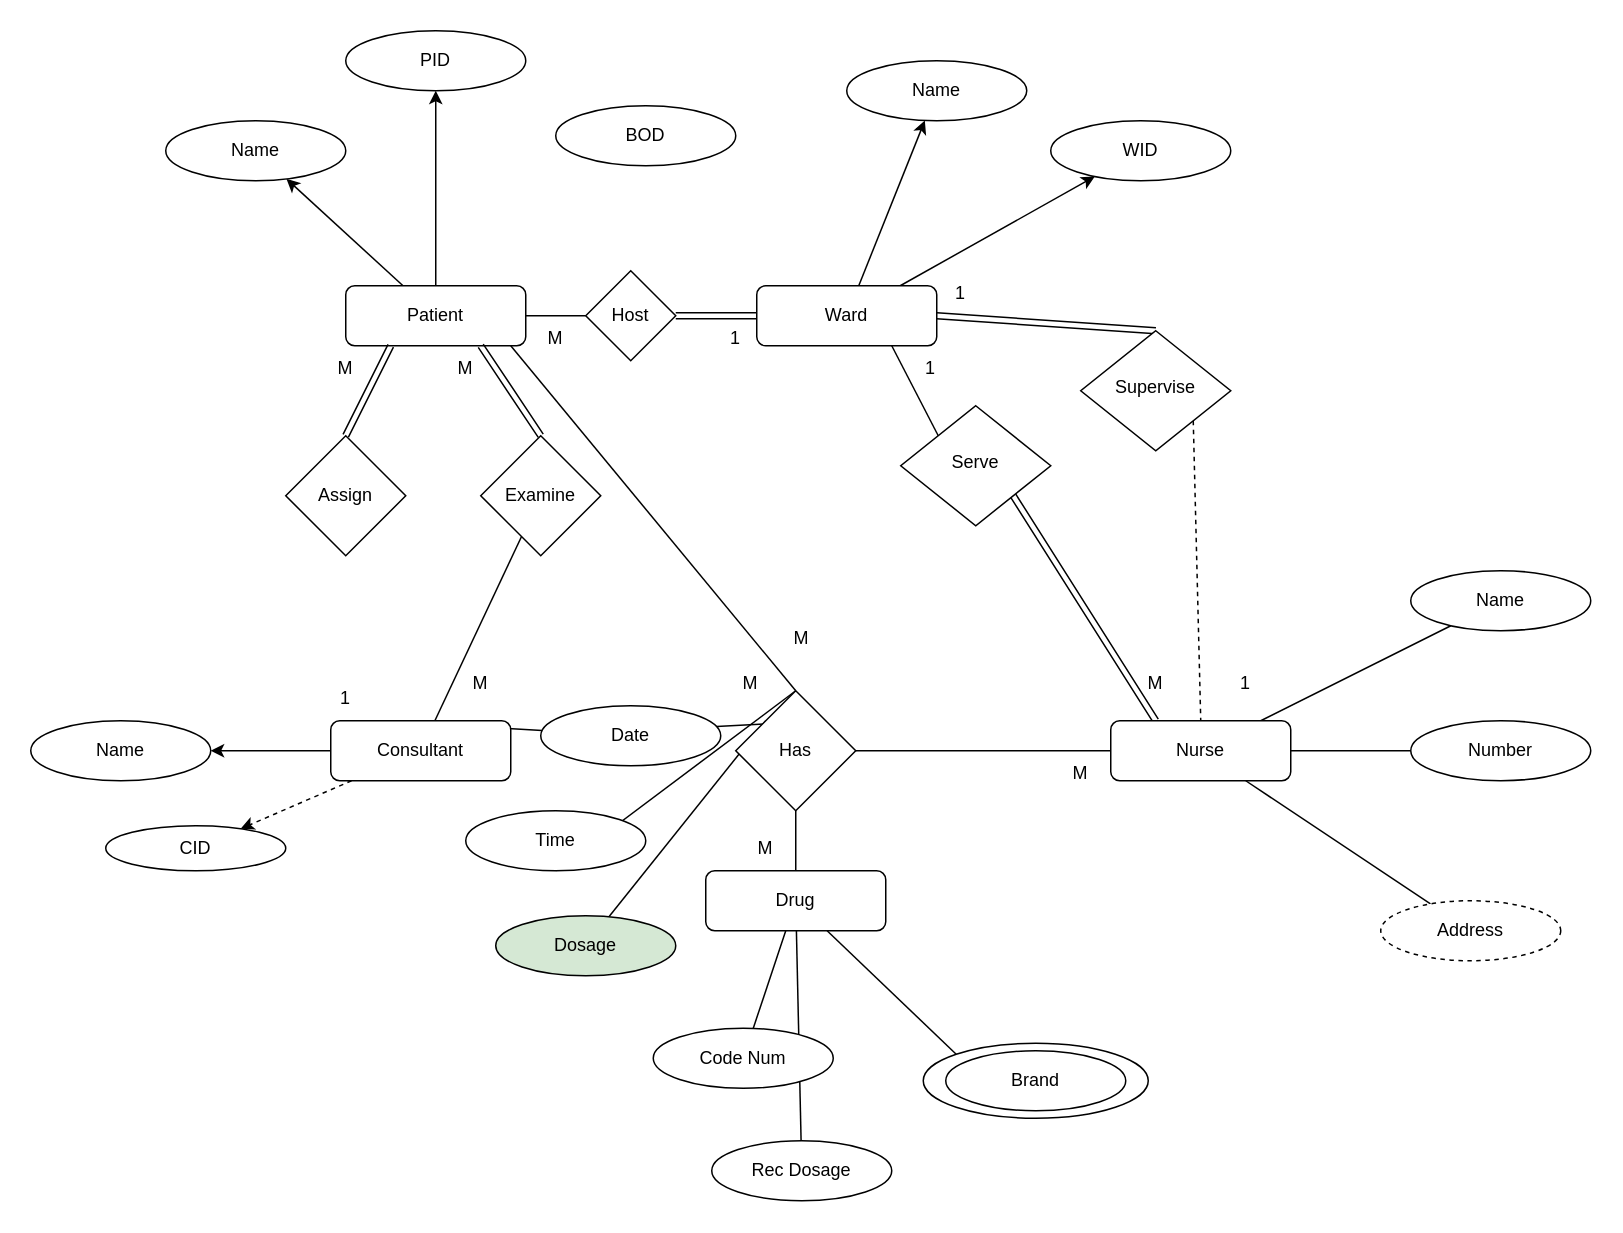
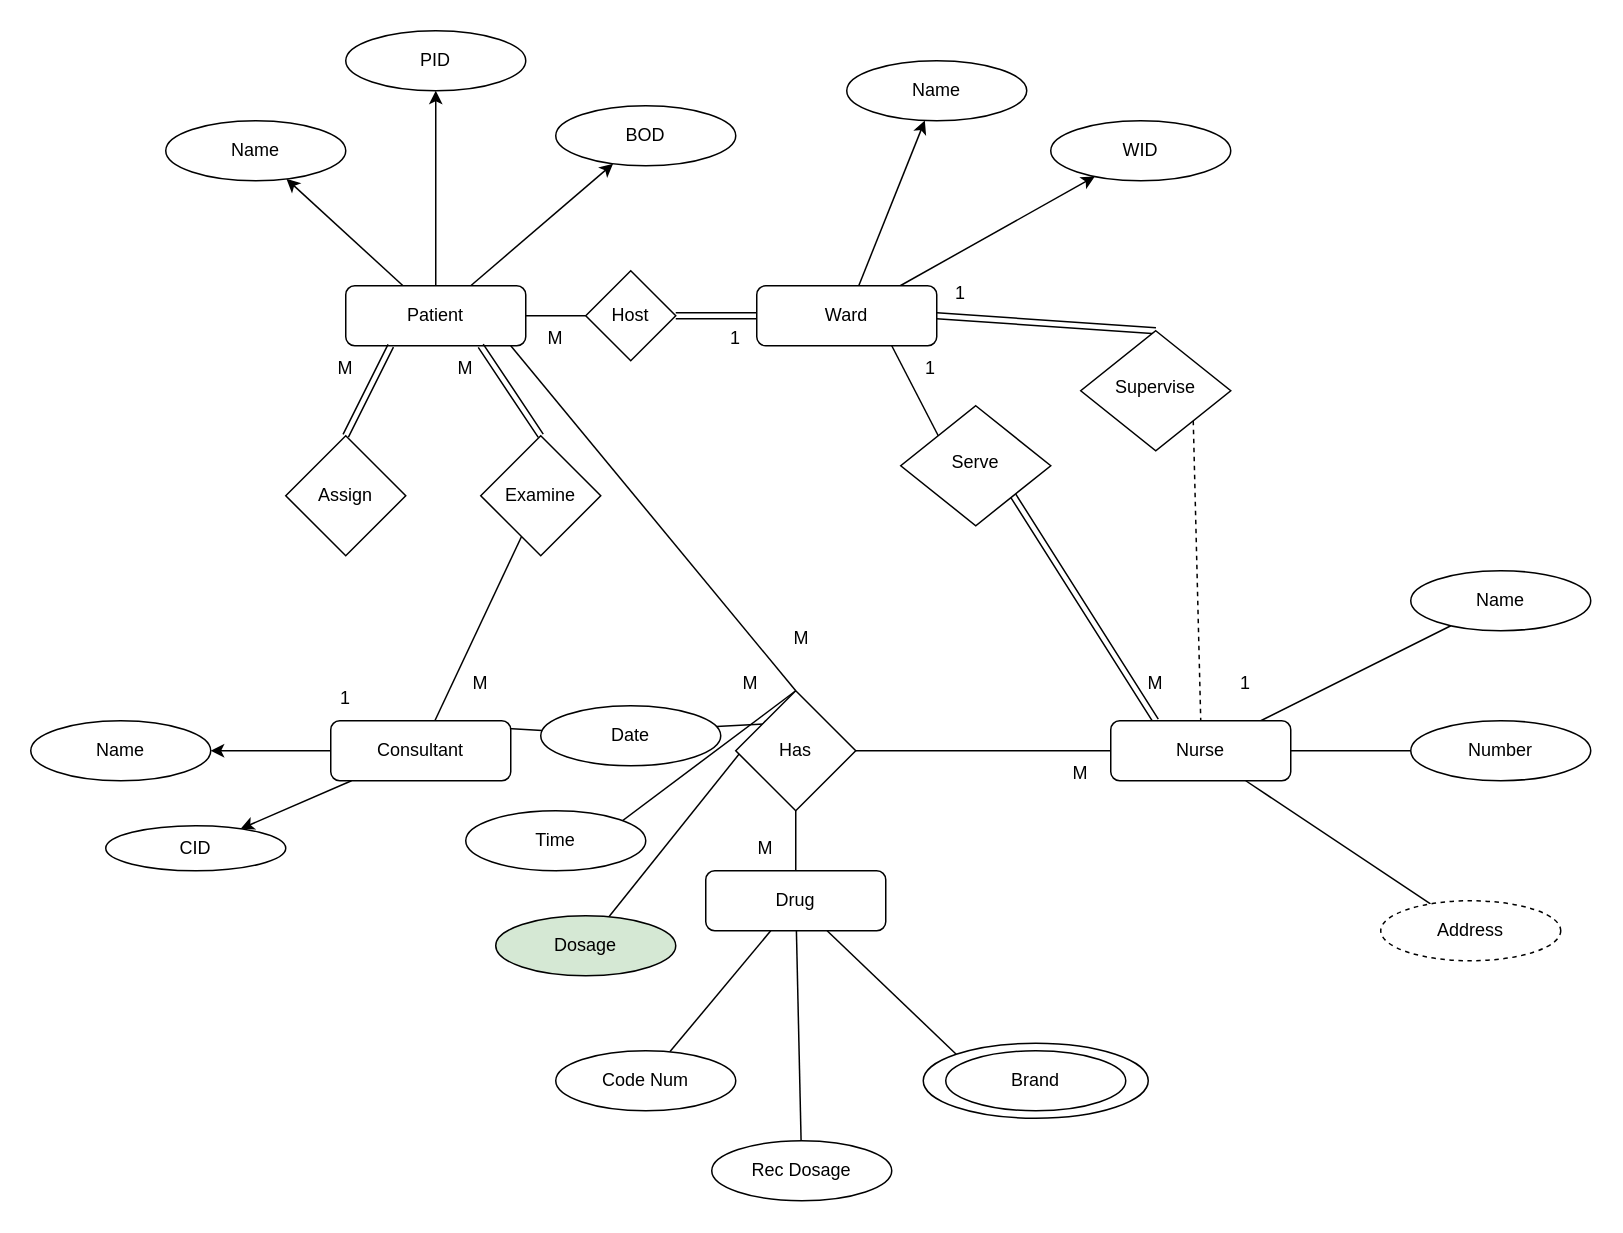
+ <mxCell id="27" value="" style="edgeStyle=none;rounded=0;orthogonalLoop=1;jettySize=auto;html=1;" edge="1" parent="1" source="30" target="66"><mxGeometry relative="1" as="geometry" /></mxCell>
- <mxCell id="18" value="" style="edgeStyle=none;rounded=0;orthogonalLoop=1;jettySize=auto;html=1;dashed=1;" edge="1" parent="1" source="20" target="71"><mxGeometry relative="1" as="geometry" /></mxCell>
+ <mxCell id="18" value="" style="edgeStyle=none;rounded=0;orthogonalLoop=1;jettySize=auto;html=1;" edge="1" parent="1" source="20" target="71"><mxGeometry relative="1" as="geometry" /></mxCell>
- <mxCell id="43" value="Code Num" style="ellipse;whiteSpace=wrap;html=1;rounded=1;glass=0;strokeWidth=1;shadow=0;" parent="1" vertex="1"><mxGeometry x="435" y="685" width="120" height="40" as="geometry" /></mxCell>
+ <mxCell id="43" value="Code Num" style="ellipse;whiteSpace=wrap;html=1;rounded=1;glass=0;strokeWidth=1;shadow=0;" parent="1" vertex="1"><mxGeometry x="370" y="700" width="120" height="40" as="geometry" /></mxCell>
